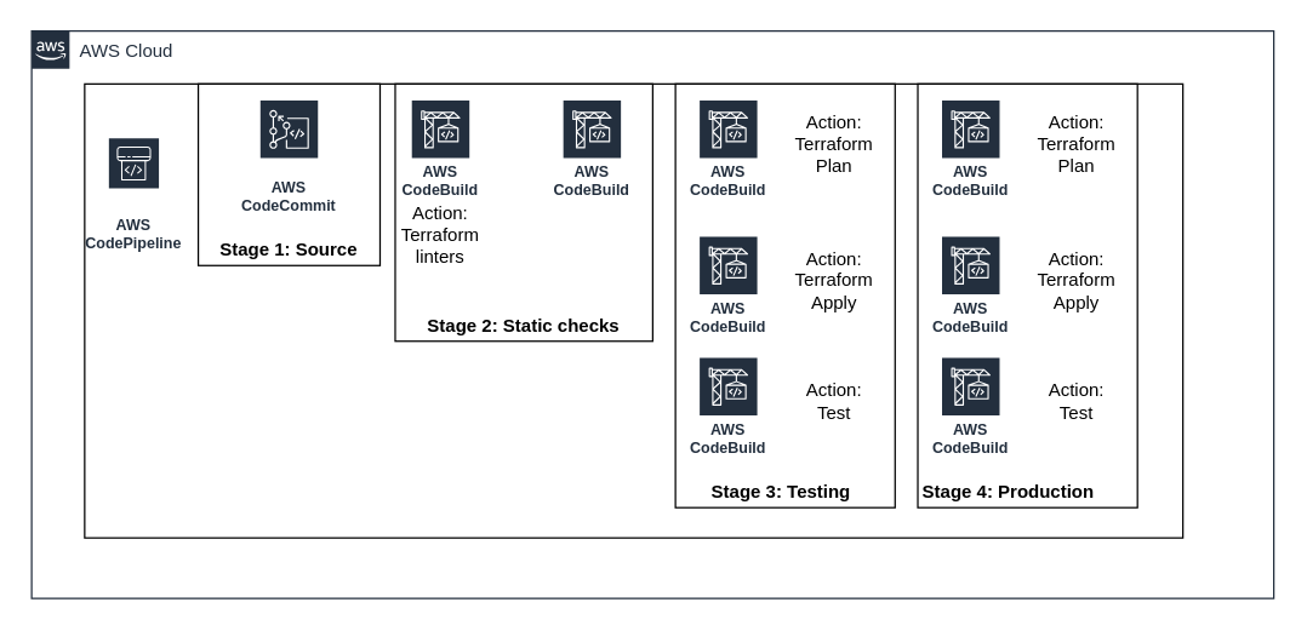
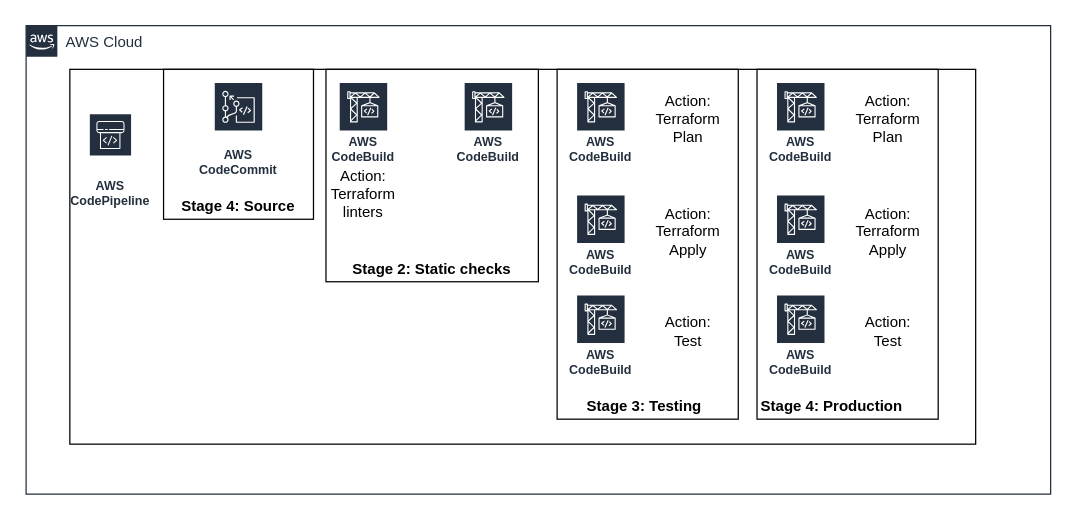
- <mxCell id="27" value="Stage 1: Source" style="text;html=1;strokeColor=none;fillColor=none;align=center;verticalAlign=middle;whiteSpace=wrap;rounded=0;fontStyle=1" vertex="1" parent="1"><mxGeometry x="115" y="155" width="150" height="20" as="geometry" /></mxCell>
+ <mxCell id="27" value="Stage 4: Source" style="text;html=1;strokeColor=none;fillColor=none;align=center;verticalAlign=middle;whiteSpace=wrap;rounded=0;fontStyle=1" vertex="1" parent="1"><mxGeometry x="115" y="155" width="150" height="20" as="geometry" /></mxCell>
